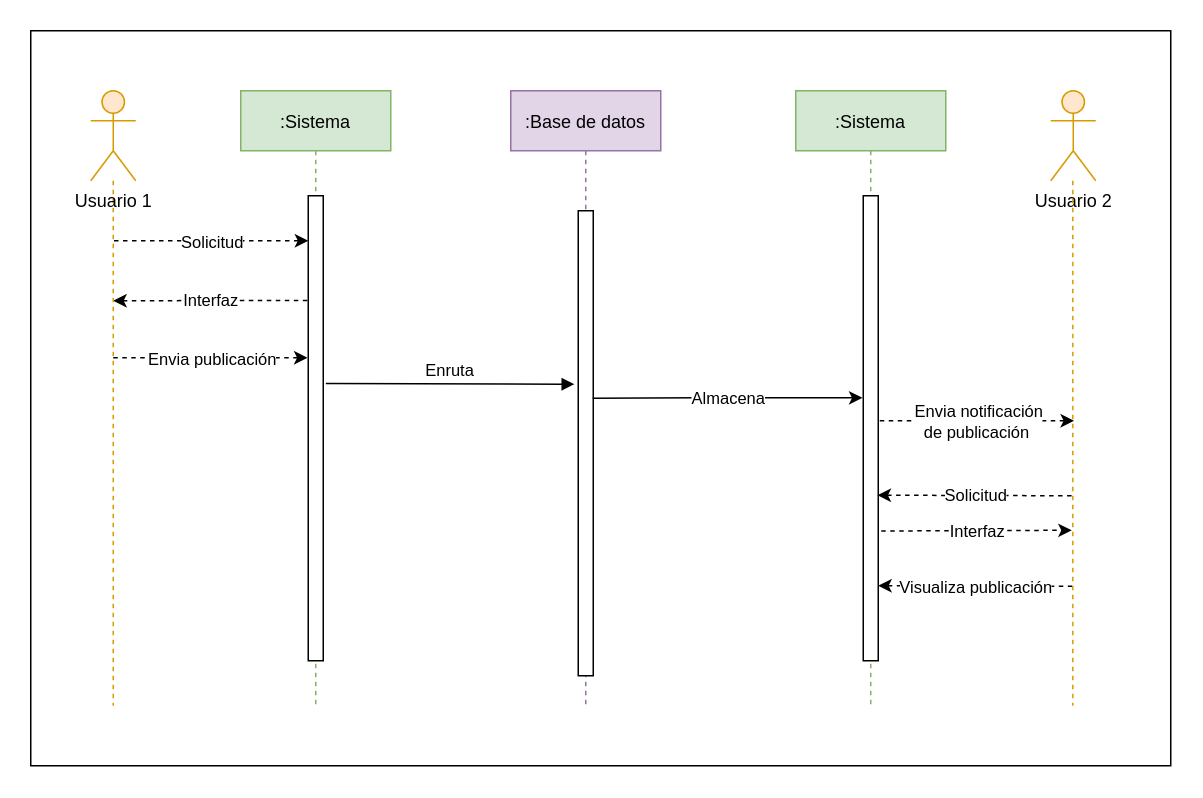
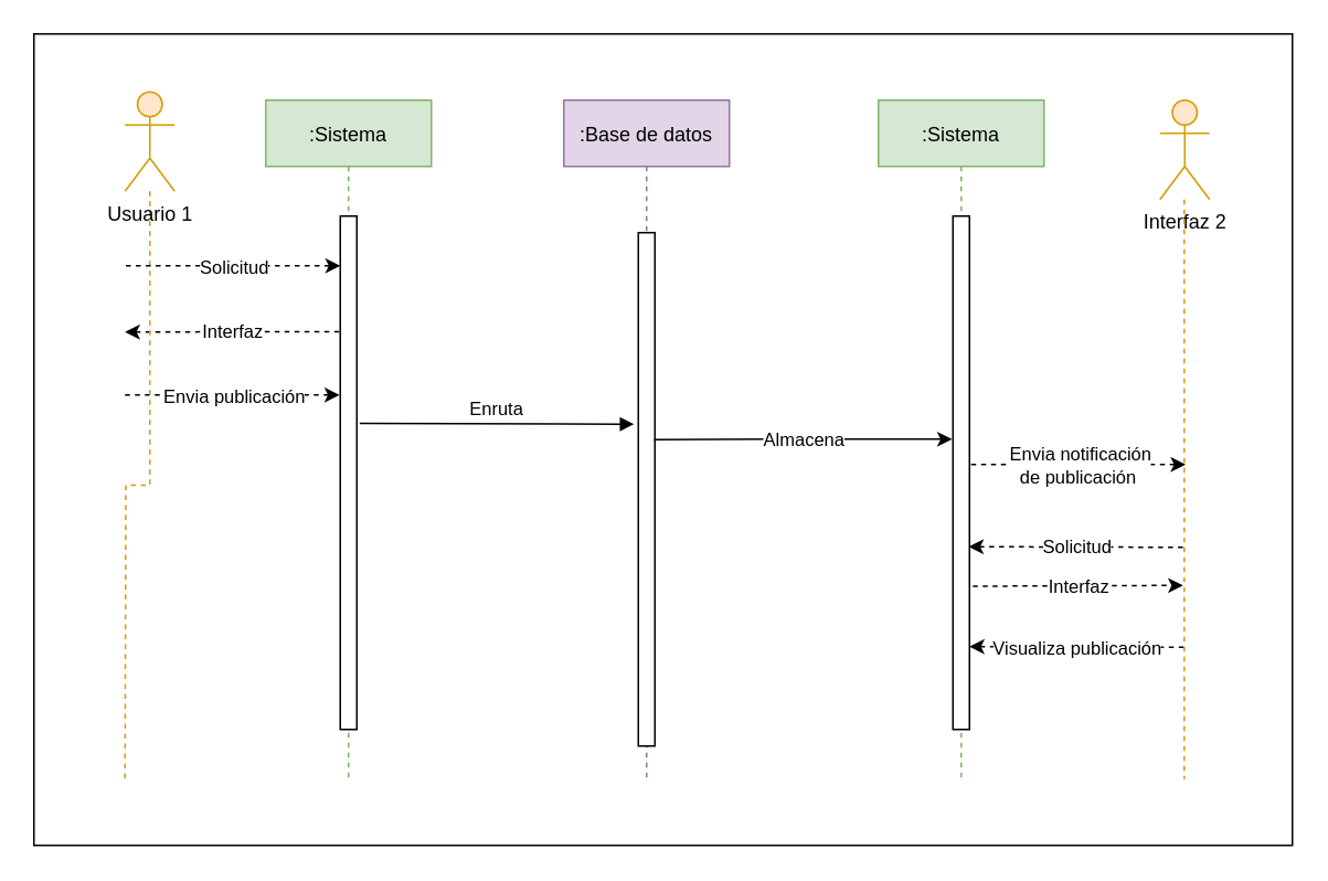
- <mxCell id="13" value="Usuario 1" style="shape=umlActor;verticalLabelPosition=bottom;verticalAlign=top;html=1;fillColor=#ffe6cc;strokeColor=#d79b00;" vertex="1" parent="1"><mxGeometry x="60" y="60" width="30" height="60" as="geometry" /></mxCell>
+ <mxCell id="13" value="Usuario 1" style="shape=umlActor;verticalLabelPosition=bottom;verticalAlign=top;html=1;fillColor=#ffe6cc;strokeColor=#d79b00;" vertex="1" parent="1"><mxGeometry x="75" y="55" width="30" height="60" as="geometry" /></mxCell>
- <mxCell id="22" value="Usuario 2" style="shape=umlActor;verticalLabelPosition=bottom;verticalAlign=top;html=1;fillColor=#ffe6cc;strokeColor=#d79b00;" vertex="1" parent="1"><mxGeometry x="700" y="60" width="30" height="60" as="geometry" /></mxCell>
+ <mxCell id="22" value="Interfaz 2" style="shape=umlActor;verticalLabelPosition=bottom;verticalAlign=top;html=1;fillColor=#ffe6cc;strokeColor=#d79b00;" vertex="1" parent="1"><mxGeometry x="700" y="60" width="30" height="60" as="geometry" /></mxCell>
